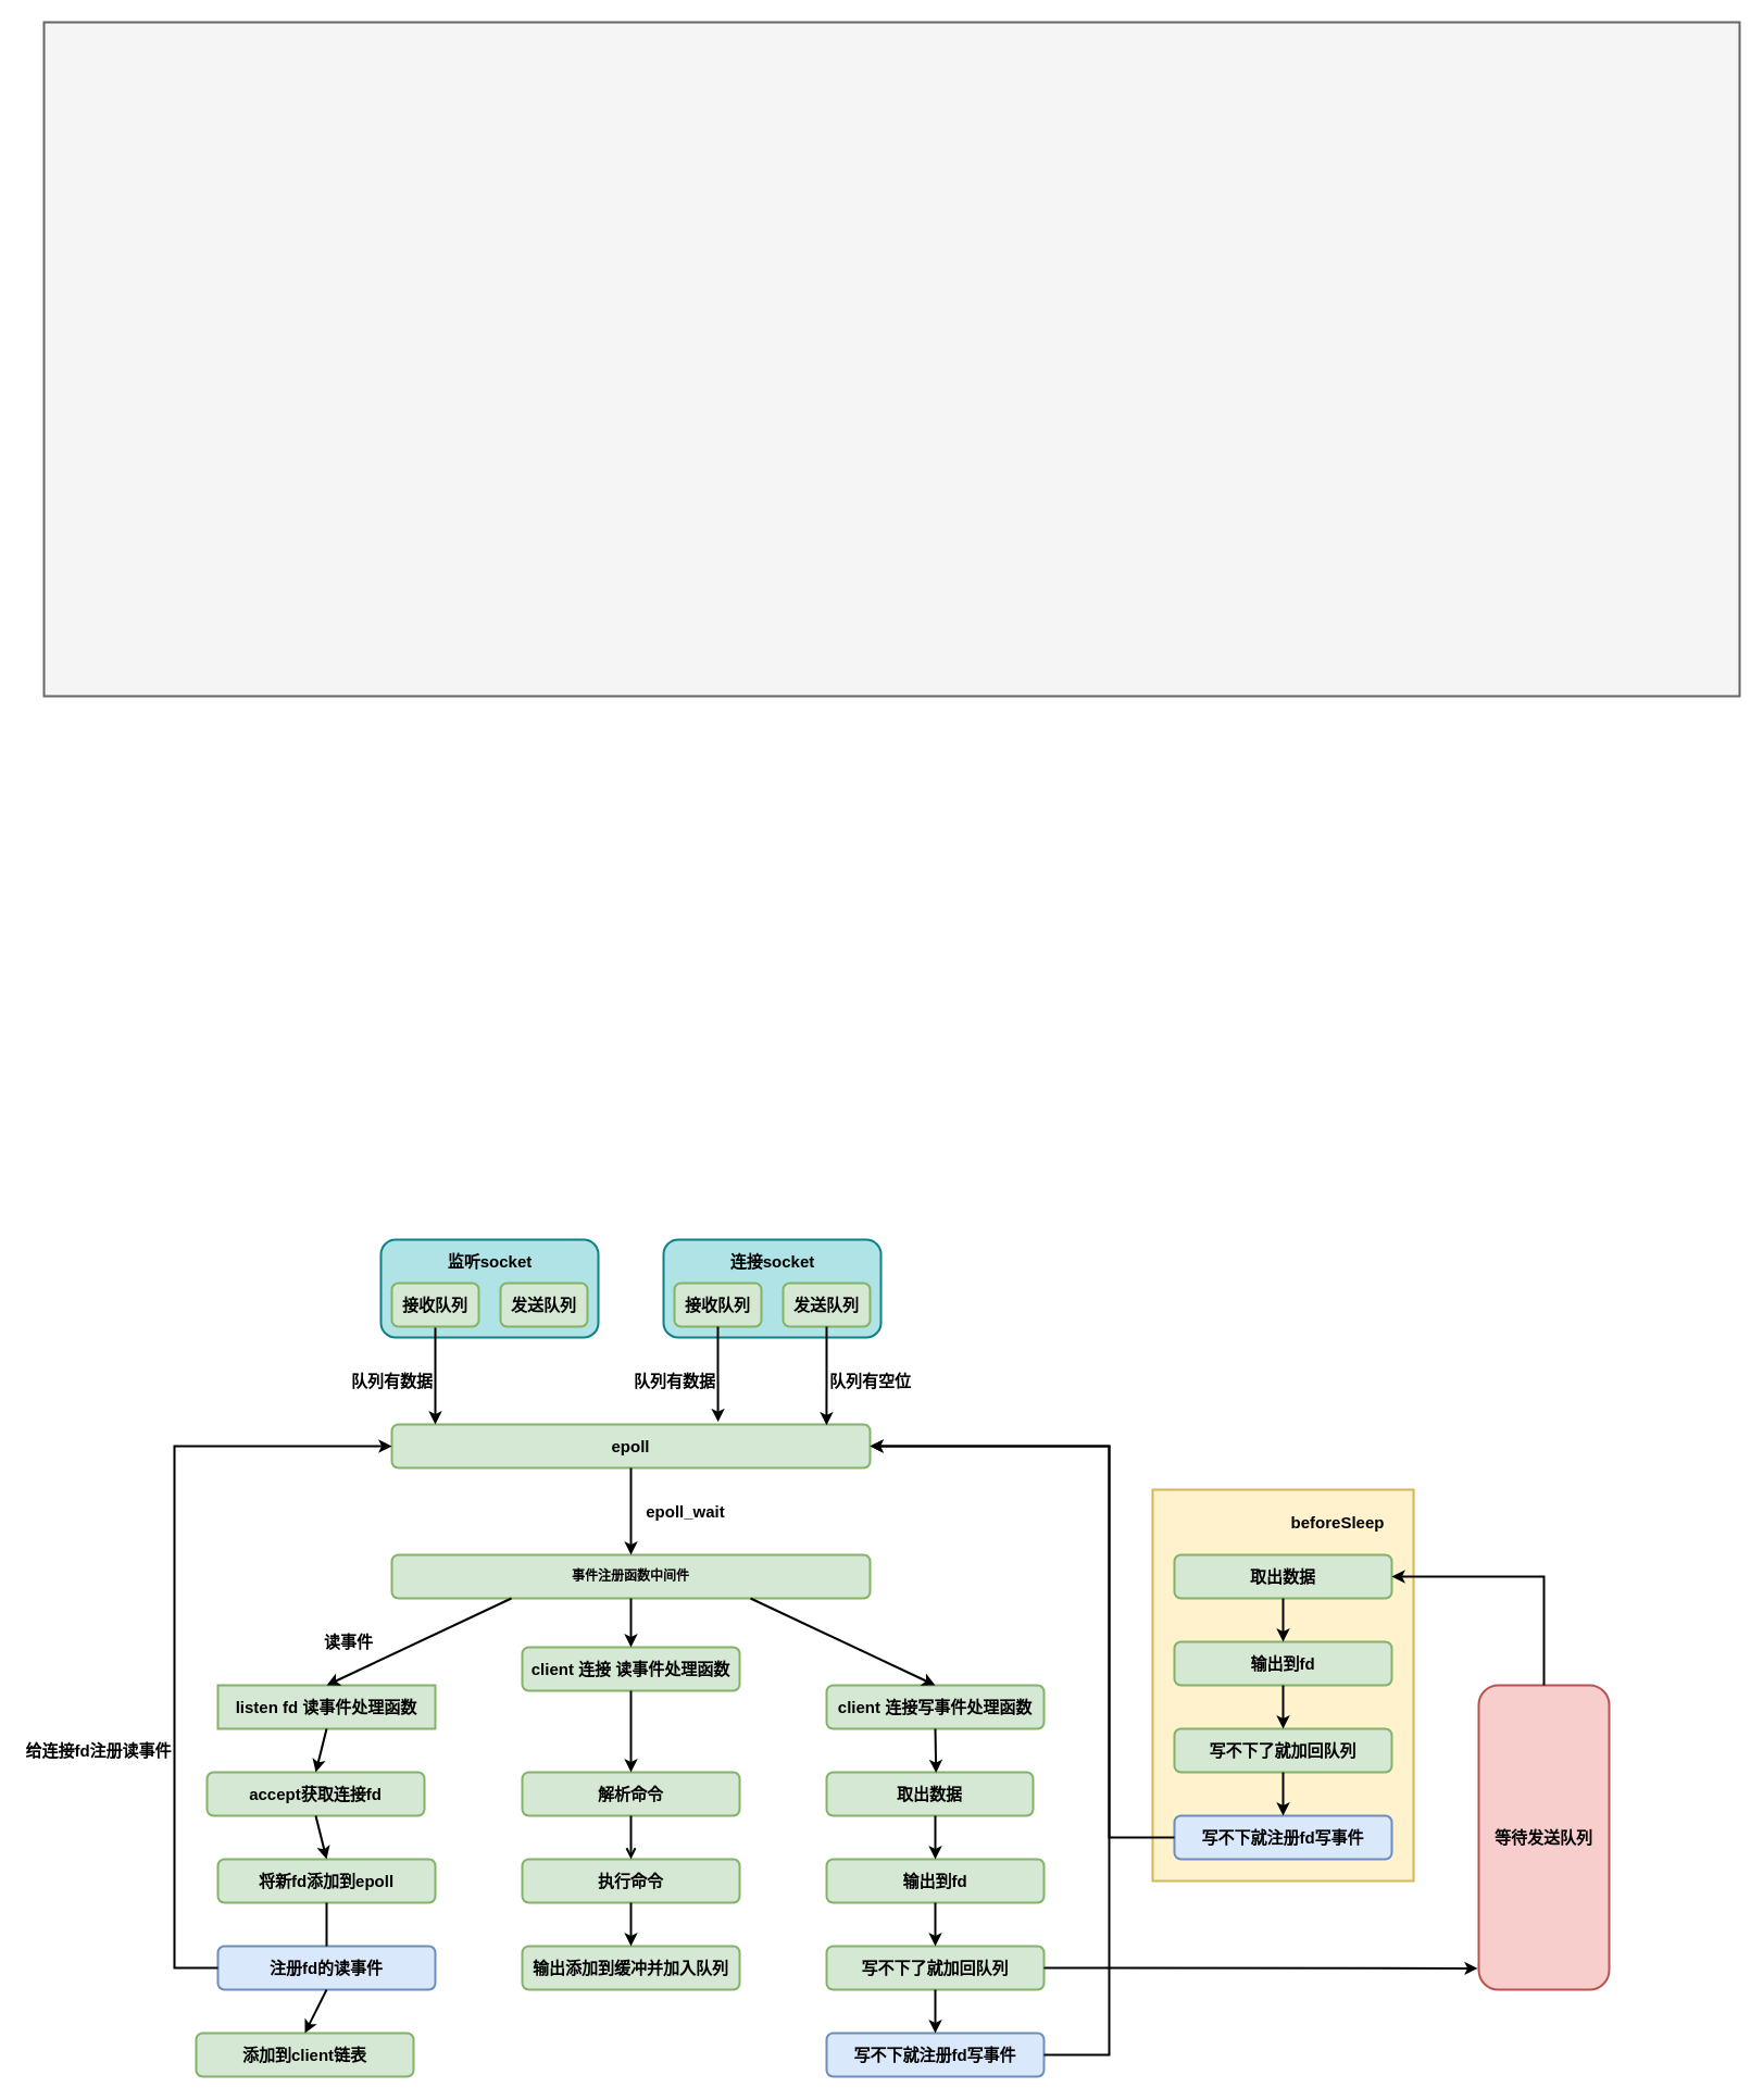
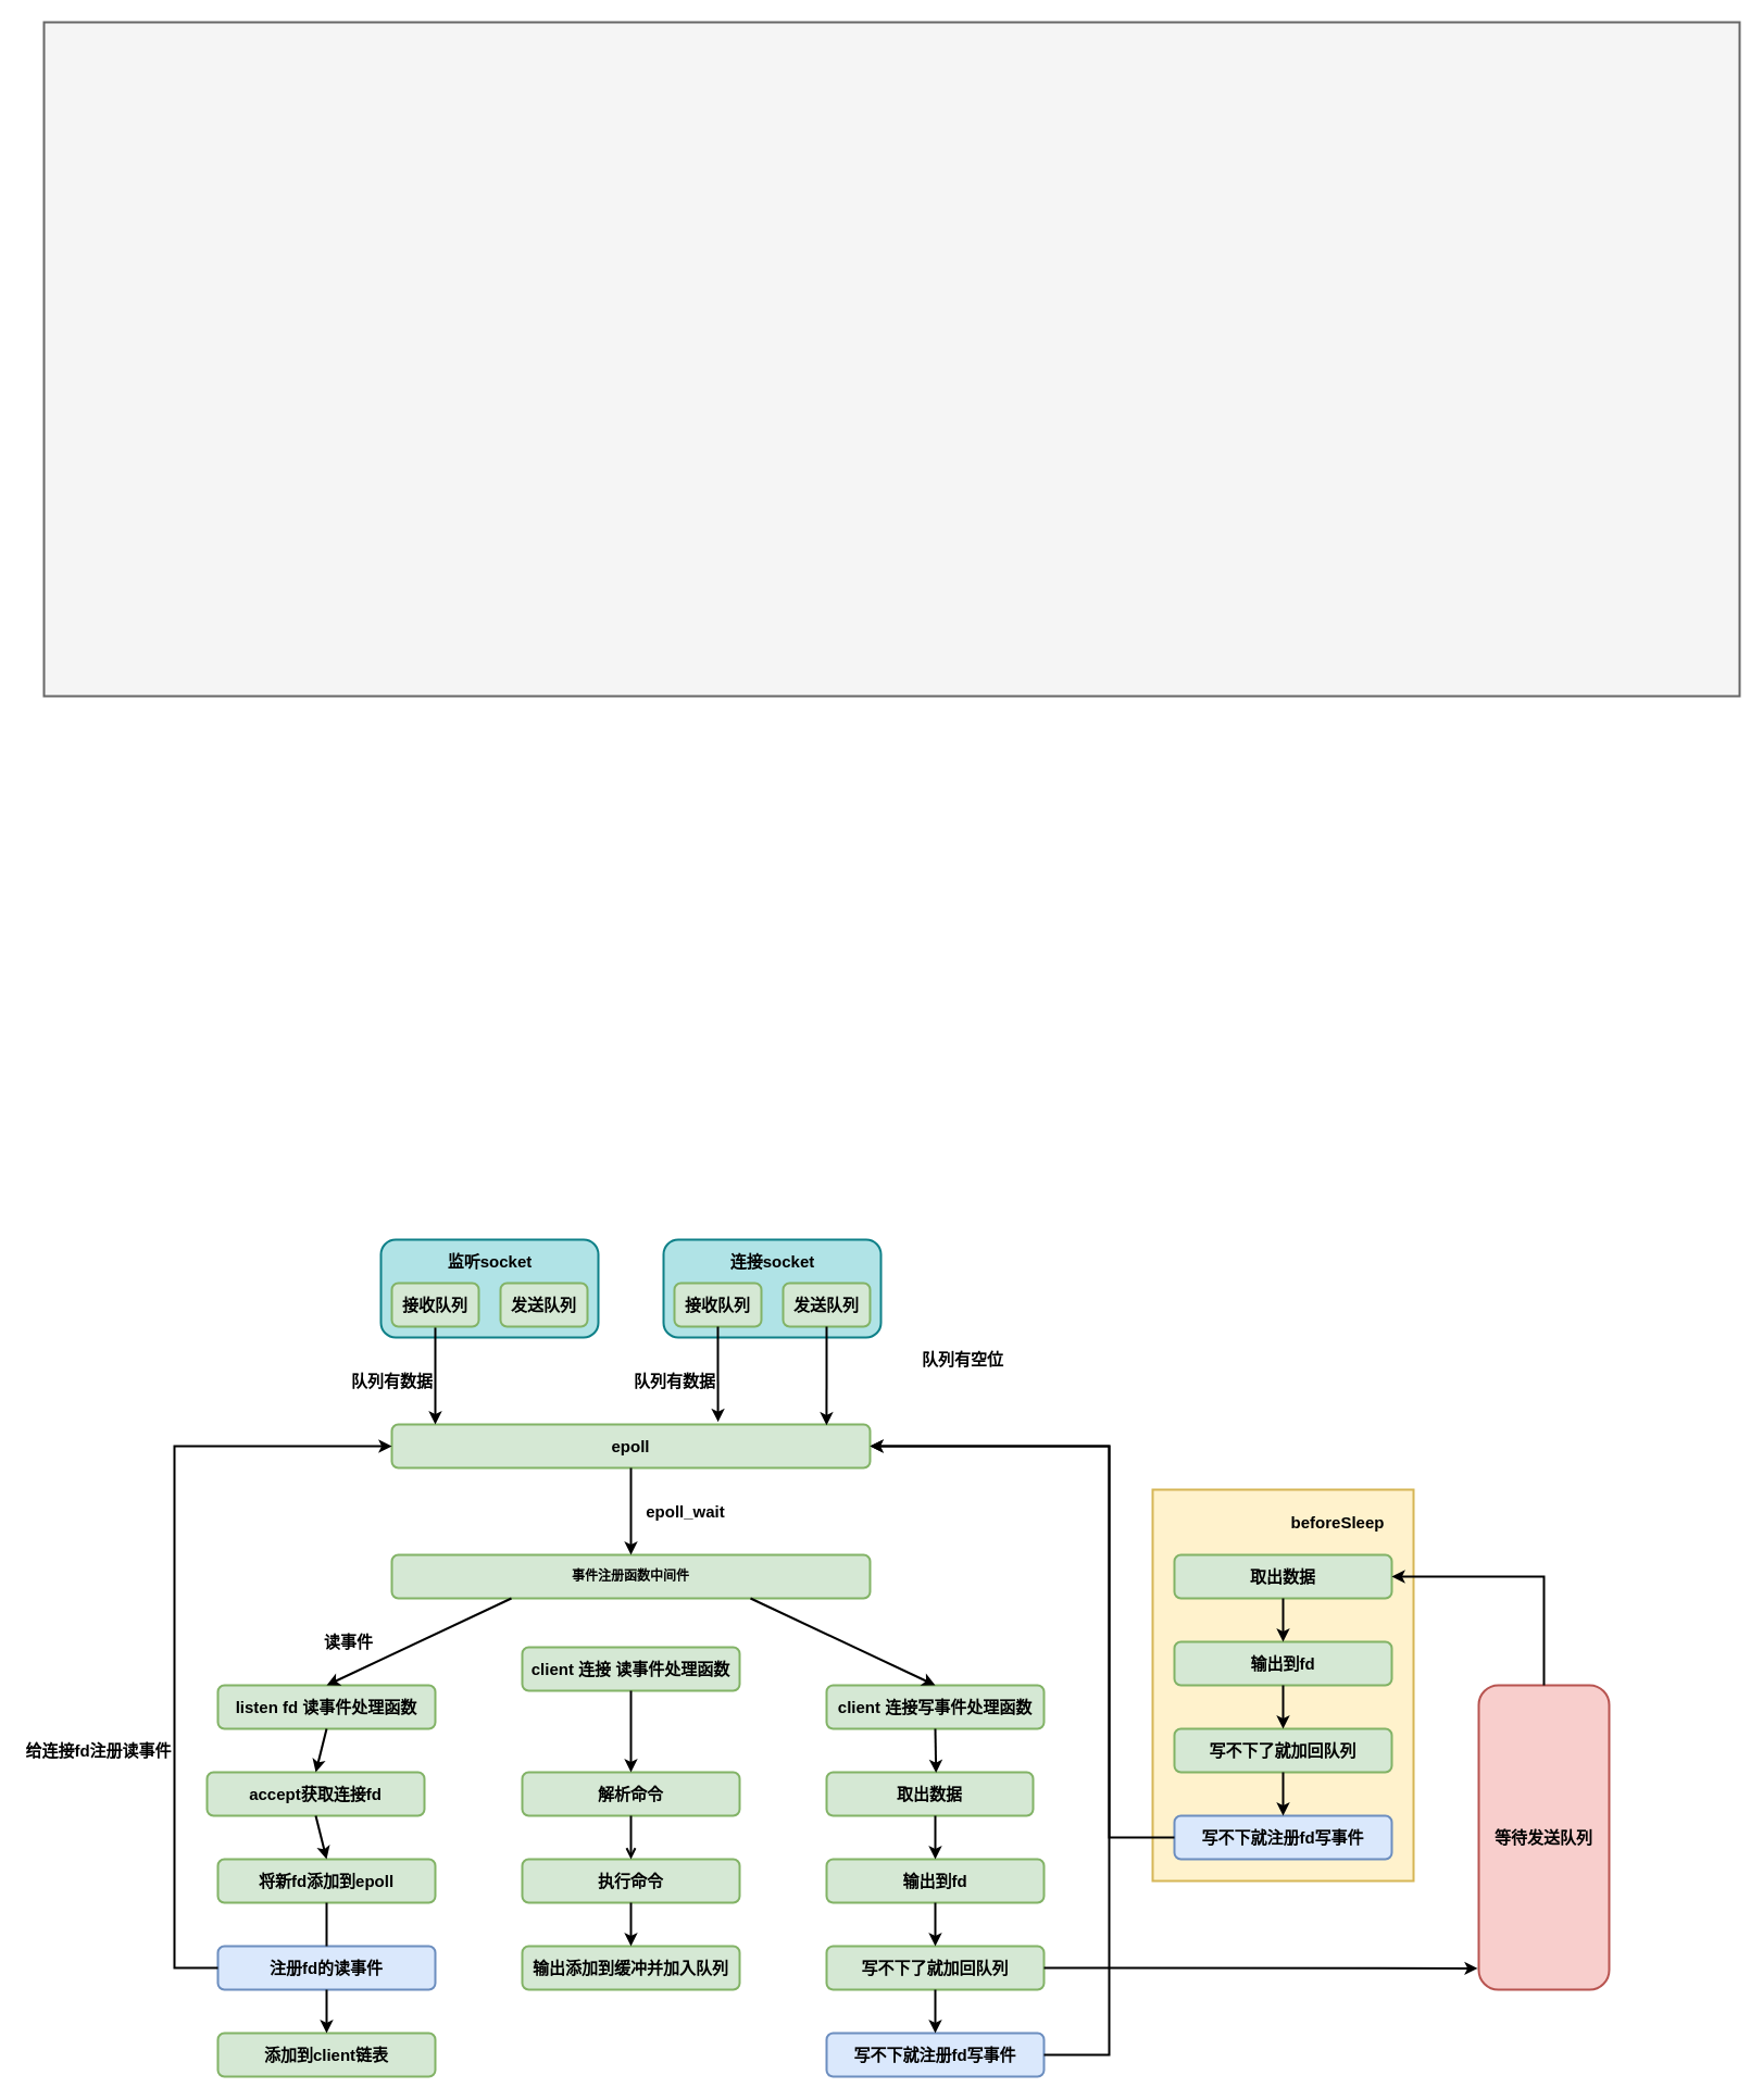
- <mxCell id="45" value="队列有空位" style="text;strokeColor=none;fillColor=none;html=1;fontSize=15;fontStyle=1;verticalAlign=middle;align=center;rounded=0;" vertex="1" parent="1"><mxGeometry x="760" y="1250" width="80" height="40" as="geometry" /></mxCell>
+ <mxCell id="45" value="队列有空位" style="text;strokeColor=none;fillColor=none;html=1;fontSize=15;fontStyle=1;verticalAlign=middle;align=center;rounded=0;" vertex="1" parent="1"><mxGeometry x="845" y="1230" width="80" height="40" as="geometry" /></mxCell>
- <mxCell id="23" value="" style="endArrow=classic;html=1;rounded=0;strokeWidth=2;exitX=0.5;exitY=1;exitDx=0;exitDy=0;" edge="1" parent="1" source="11" target="8"><mxGeometry width="50" height="50" relative="1" as="geometry"><mxPoint x="590" y="1360" as="sourcePoint" /><mxPoint x="590" y="1440" as="targetPoint" /></mxGeometry></mxCell>
- <mxCell id="10" value="&lt;span style=&quot;font-size: 15px; font-weight: 700;&quot;&gt;listen fd 读事件处理函数&lt;/span&gt;" style="whiteSpace=wrap;html=1;strokeWidth=2;fillWeight=4;hachureGap=8;hachureAngle=45;fillColor=#d5e8d4;strokeColor=#82b366;rounded=0;" vertex="1" parent="1"><mxGeometry x="200" y="1550" width="200" height="40" as="geometry" /></mxCell>
+ <mxCell id="10" value="&lt;span style=&quot;font-size: 15px; font-weight: 700;&quot;&gt;listen fd 读事件处理函数&lt;/span&gt;" style="rounded=1;whiteSpace=wrap;html=1;strokeWidth=2;fillWeight=4;hachureGap=8;hachureAngle=45;fillColor=#d5e8d4;strokeColor=#82b366;" vertex="1" parent="1"><mxGeometry x="200" y="1550" width="200" height="40" as="geometry" /></mxCell>
- <mxCell id="59" value="&lt;span style=&quot;font-size: 15px; font-weight: 700;&quot;&gt;添加到client链表&lt;/span&gt;" style="rounded=1;whiteSpace=wrap;html=1;strokeWidth=2;fillWeight=4;hachureGap=8;hachureAngle=45;fillColor=#d5e8d4;strokeColor=#82b366;" vertex="1" parent="1"><mxGeometry x="180" y="1870" width="200" height="40" as="geometry" /></mxCell>
+ <mxCell id="59" value="&lt;span style=&quot;font-size: 15px; font-weight: 700;&quot;&gt;添加到client链表&lt;/span&gt;" style="rounded=1;whiteSpace=wrap;html=1;strokeWidth=2;fillWeight=4;hachureGap=8;hachureAngle=45;fillColor=#d5e8d4;strokeColor=#82b366;" vertex="1" parent="1"><mxGeometry x="200" y="1870" width="200" height="40" as="geometry" /></mxCell>
